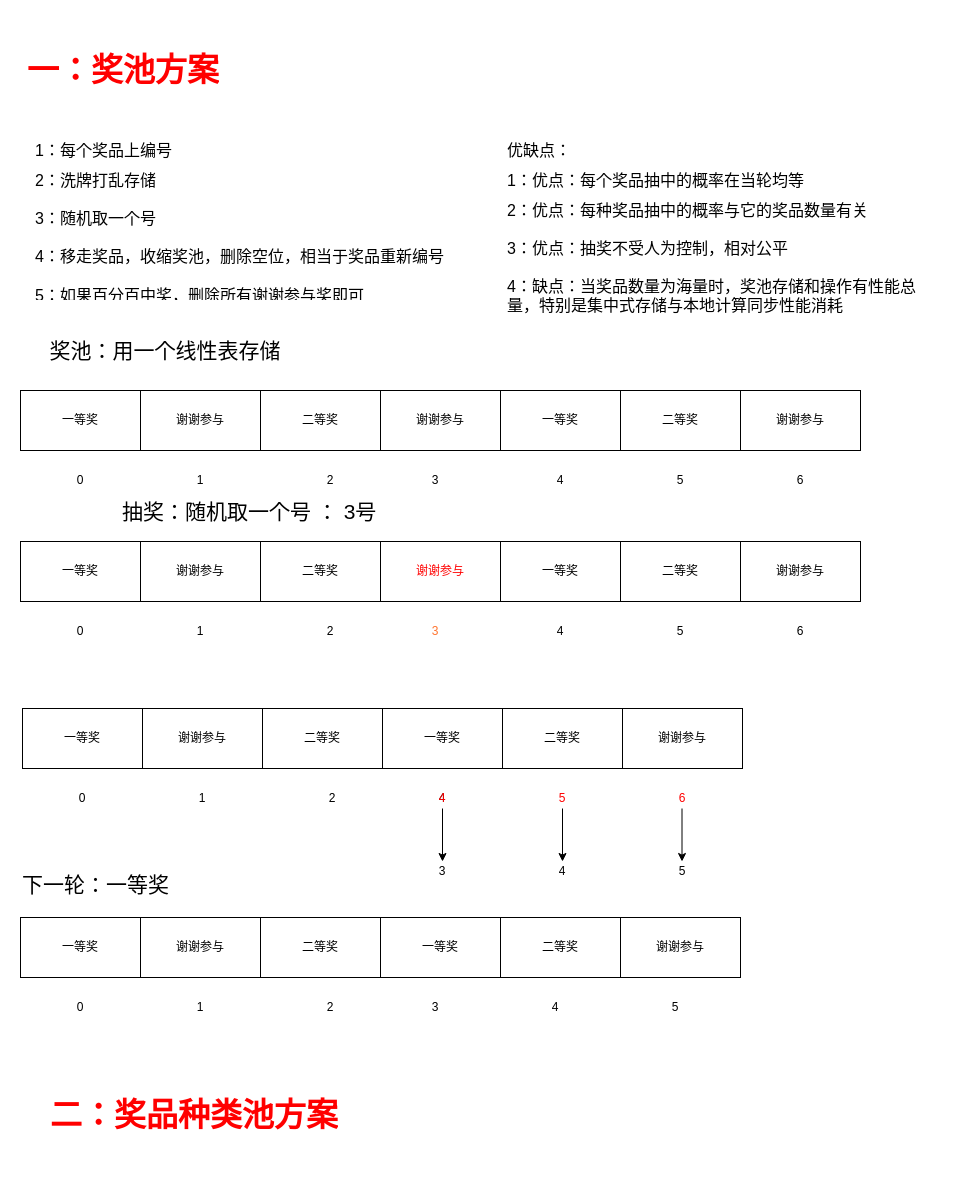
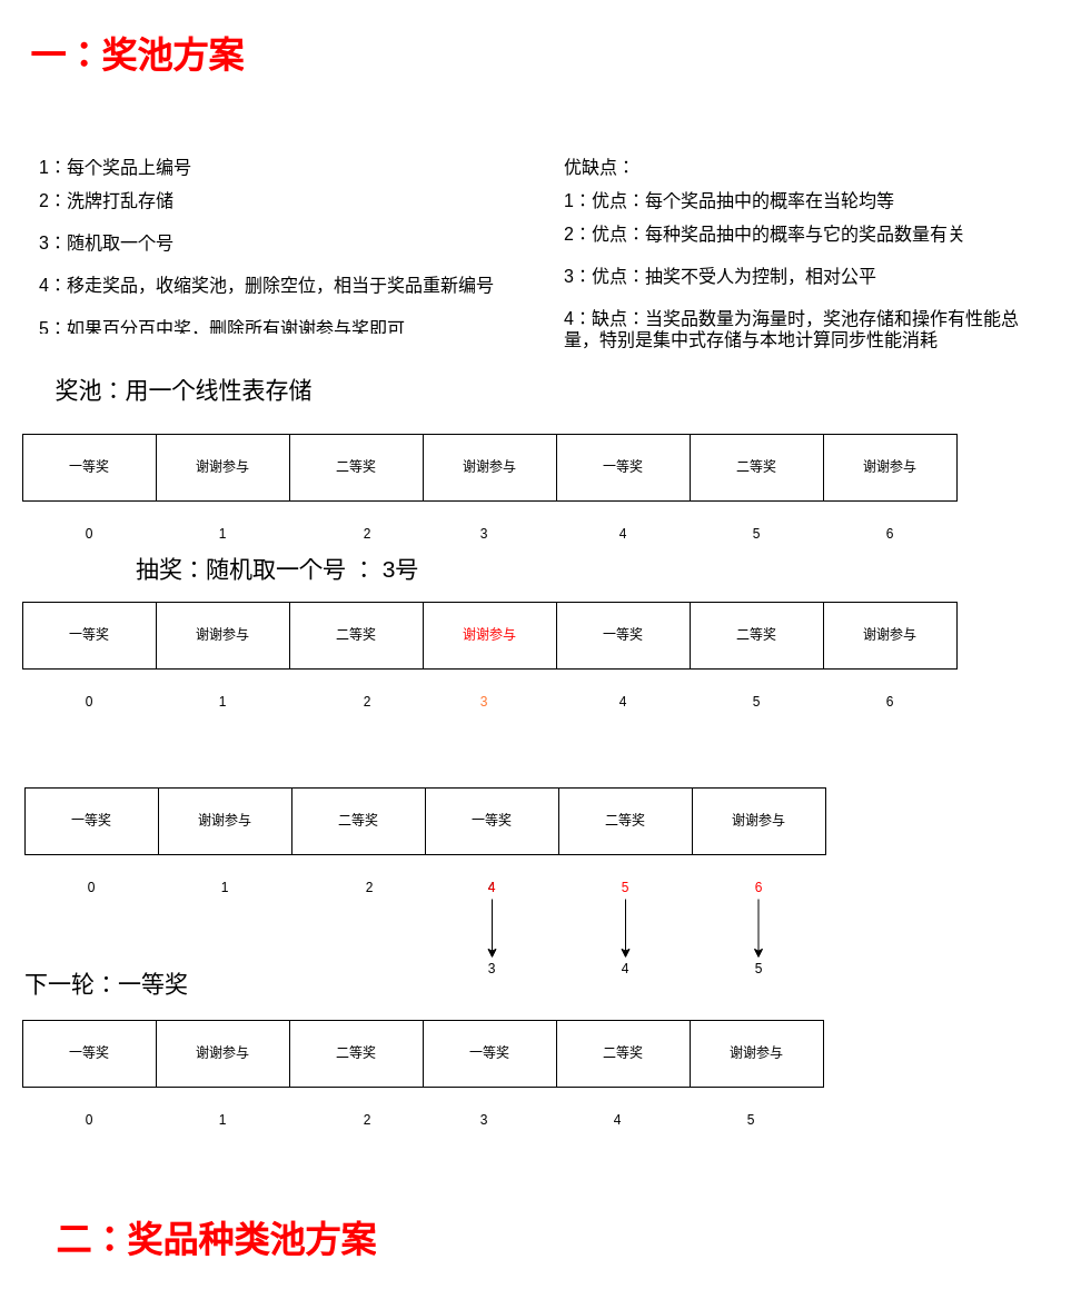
- <mxCell id="68" value="&lt;h1&gt;一：奖池方案&lt;/h1&gt;" style="text;html=1;strokeColor=none;fillColor=none;spacing=5;spacingTop=-20;whiteSpace=wrap;overflow=hidden;rounded=0;fontSize=16;fontColor=#FF0000;align=left;" vertex="1" parent="1"><mxGeometry x="22" y="40" width="428" height="70" as="geometry" /></mxCell>
+ <mxCell id="68" value="&lt;h1&gt;一：奖池方案&lt;/h1&gt;" style="text;html=1;strokeColor=none;fillColor=none;spacing=5;spacingTop=-20;whiteSpace=wrap;overflow=hidden;rounded=0;fontSize=16;fontColor=#FF0000;align=left;" vertex="1" parent="1"><mxGeometry x="22" y="20" width="428" height="70" as="geometry" /></mxCell>
